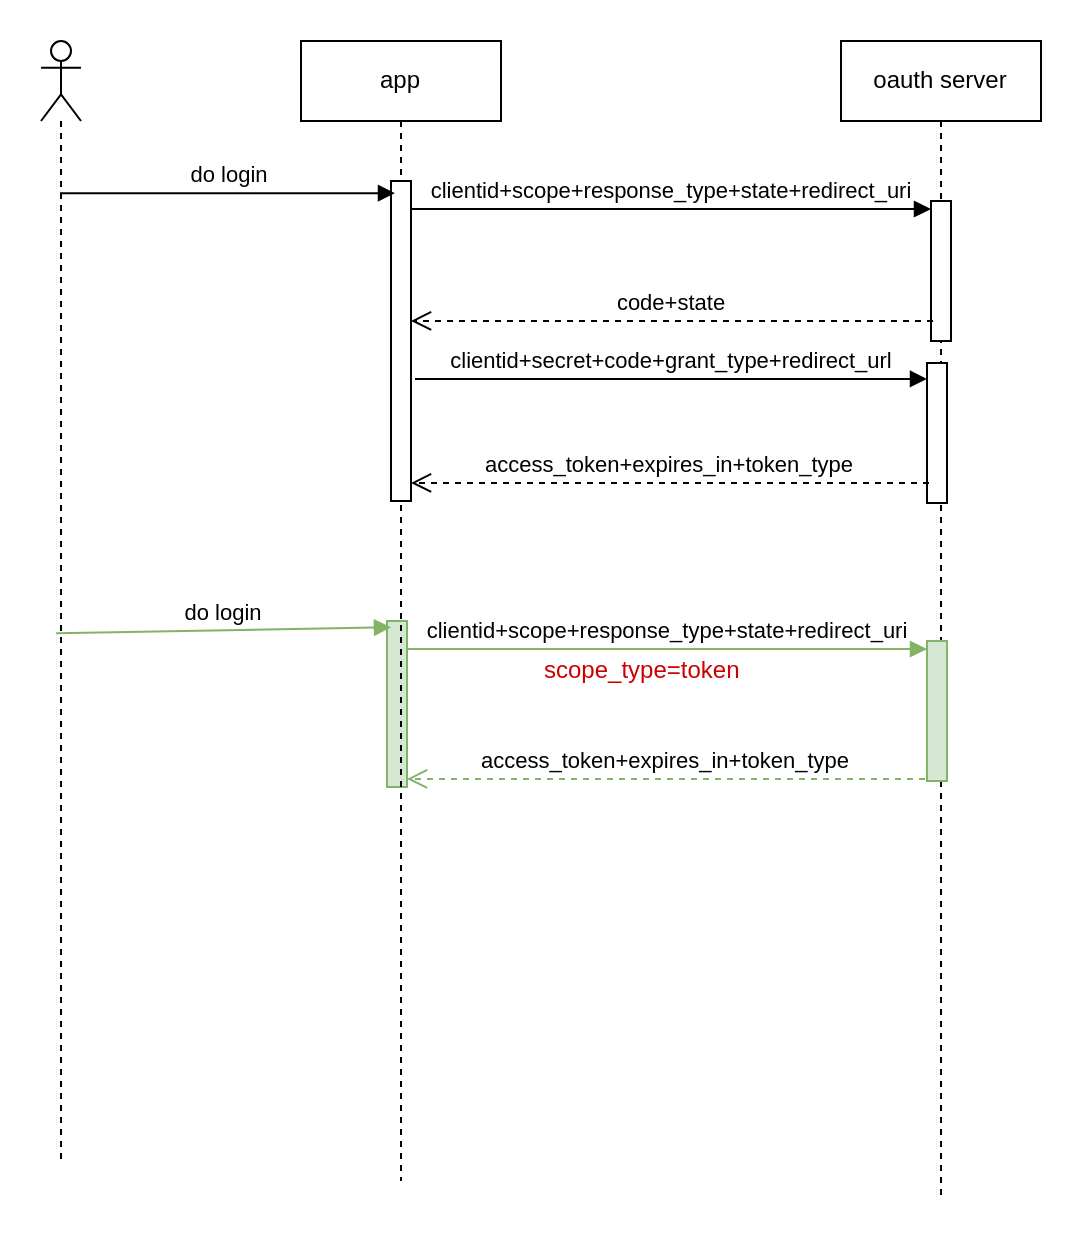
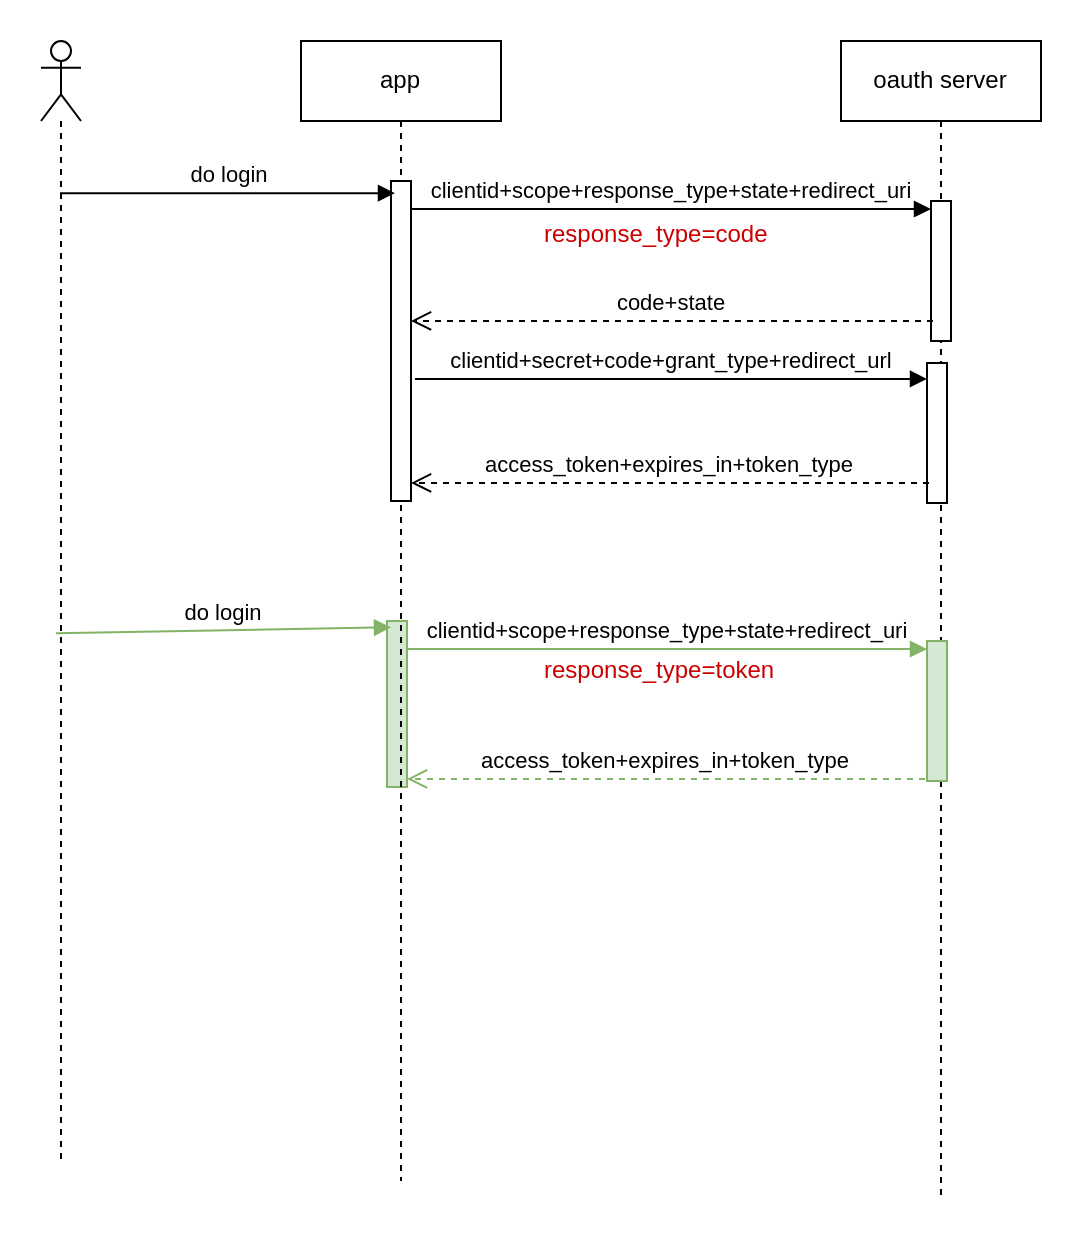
+ <mxCell id="18" value="response_type=code" style="text;html=1;resizable=0;points=[];autosize=1;align=left;verticalAlign=top;spacingTop=-4;fontColor=#CC0000;" vertex="1" parent="1"><mxGeometry x="270" y="107" width="130" height="20" as="geometry" /></mxCell>
- <mxCell id="19" value="scope_type=token" style="text;html=1;resizable=0;points=[];autosize=1;align=left;verticalAlign=top;spacingTop=-4;fontColor=#CC0000;" vertex="1" parent="1"><mxGeometry x="270" y="325" width="130" height="20" as="geometry" /></mxCell>
+ <mxCell id="19" value="response_type=token" style="text;html=1;resizable=0;points=[];autosize=1;align=left;verticalAlign=top;spacingTop=-4;fontColor=#CC0000;" vertex="1" parent="1"><mxGeometry x="270" y="325" width="130" height="20" as="geometry" /></mxCell>
